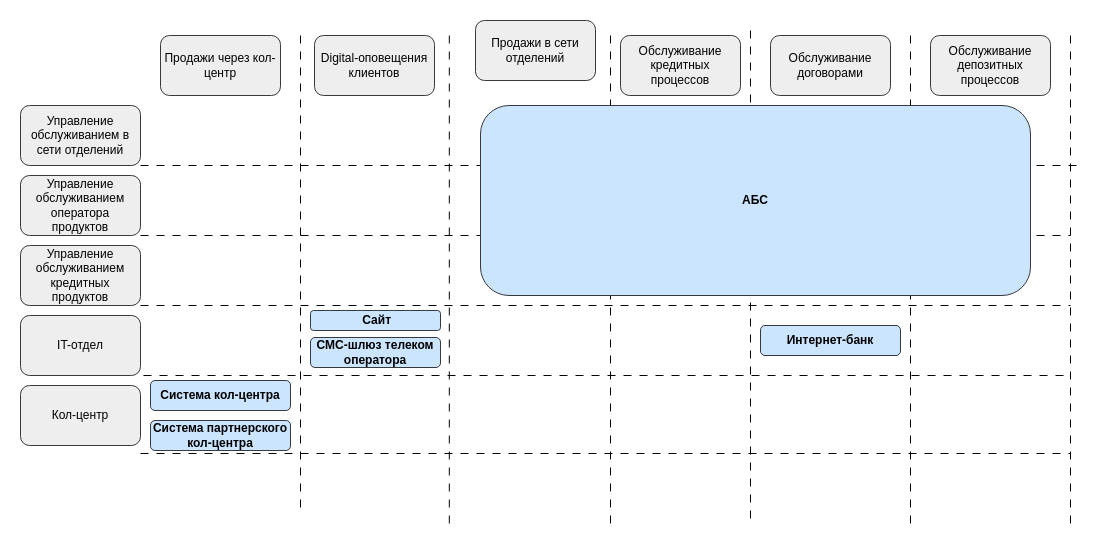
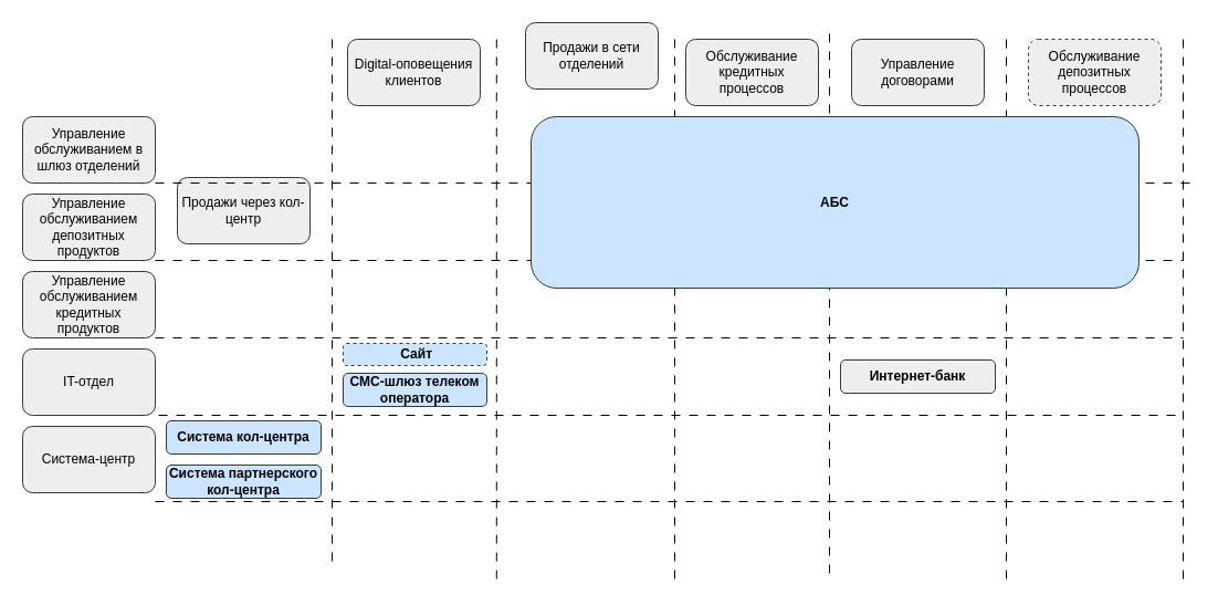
- <mxCell id="8" value="Продажи через кол-центр" style="rounded=1;whiteSpace=wrap;html=1;fillColor=#eeeeee;strokeColor=#36393d;" vertex="1" parent="1"><mxGeometry x="160" y="35" width="120" height="60" as="geometry" /></mxCell>
+ <mxCell id="8" value="Продажи через кол-центр" style="rounded=1;whiteSpace=wrap;html=1;fillColor=#eeeeee;strokeColor=#36393d;" vertex="1" parent="1"><mxGeometry x="160" y="160" width="120" height="60" as="geometry" /></mxCell>
- <mxCell id="12" value="Обслуживание договорами" style="rounded=1;whiteSpace=wrap;html=1;fillColor=#eeeeee;strokeColor=#36393d;" vertex="1" parent="1"><mxGeometry x="770" y="35" width="120" height="60" as="geometry" /></mxCell>
+ <mxCell id="12" value="Управление договорами" style="rounded=1;whiteSpace=wrap;html=1;fillColor=#eeeeee;strokeColor=#36393d;" vertex="1" parent="1"><mxGeometry x="770" y="35" width="120" height="60" as="geometry" /></mxCell>
- <mxCell id="10" value="Обслуживание депозитных процессов" style="rounded=1;whiteSpace=wrap;html=1;fillColor=#eeeeee;strokeColor=#36393d;" vertex="1" parent="1"><mxGeometry x="930" y="35" width="120" height="60" as="geometry" /></mxCell>
+ <mxCell id="10" value="Обслуживание депозитных процессов" style="rounded=1;whiteSpace=wrap;html=1;fillColor=#eeeeee;strokeColor=#36393d;dashed=1;" vertex="1" parent="1"><mxGeometry x="930" y="35" width="120" height="60" as="geometry" /></mxCell>
- <mxCell id="2" value="Управление обслуживанием в сети отделений" style="rounded=1;whiteSpace=wrap;html=1;fillColor=#eeeeee;strokeColor=#36393d;" vertex="1" parent="1"><mxGeometry x="20" y="105" width="120" height="60" as="geometry" /></mxCell>
+ <mxCell id="2" value="Управление обслуживанием в шлюз отделений" style="rounded=1;whiteSpace=wrap;html=1;fillColor=#eeeeee;strokeColor=#36393d;" vertex="1" parent="1"><mxGeometry x="20" y="105" width="120" height="60" as="geometry" /></mxCell>
- <mxCell id="29" value="&lt;b&gt;АБС&lt;/b&gt;" style="rounded=1;whiteSpace=wrap;html=1;fillColor=#cce5ff;strokeColor=#36393d;" vertex="1" parent="1"><mxGeometry x="480" y="105" width="550" height="190" as="geometry" /></mxCell>
+ <mxCell id="29" value="&lt;b&gt;АБС&lt;/b&gt;" style="rounded=1;whiteSpace=wrap;html=1;fillColor=#cce5ff;strokeColor=#36393d;" vertex="1" parent="1"><mxGeometry x="480" y="105" width="550" height="155" as="geometry" /></mxCell>
- <mxCell id="5" value="Управление обслуживанием оператора продуктов" style="rounded=1;whiteSpace=wrap;html=1;fillColor=#eeeeee;strokeColor=#36393d;" vertex="1" parent="1"><mxGeometry x="20" y="175" width="120" height="60" as="geometry" /></mxCell>
+ <mxCell id="5" value="Управление обслуживанием депозитных продуктов" style="rounded=1;whiteSpace=wrap;html=1;fillColor=#eeeeee;strokeColor=#36393d;" vertex="1" parent="1"><mxGeometry x="20" y="175" width="120" height="60" as="geometry" /></mxCell>
- <mxCell id="24" value="&lt;b&gt;&amp;nbsp;Сайт&lt;/b&gt;" style="rounded=1;whiteSpace=wrap;html=1;fillColor=#cce5ff;strokeColor=#36393d;" vertex="1" parent="1"><mxGeometry x="310" y="310" width="130" height="20" as="geometry" /></mxCell>
+ <mxCell id="24" value="&lt;b&gt;&amp;nbsp;Сайт&lt;/b&gt;" style="rounded=1;whiteSpace=wrap;html=1;fillColor=#cce5ff;strokeColor=#36393d;dashed=1;" vertex="1" parent="1"><mxGeometry x="310" y="310" width="130" height="20" as="geometry" /></mxCell>
- <mxCell id="28" value="&lt;b&gt;Интернет-банк&lt;/b&gt;" style="rounded=1;whiteSpace=wrap;html=1;fillColor=#cce5ff;strokeColor=#36393d;" vertex="1" parent="1"><mxGeometry x="760" y="325" width="140" height="30" as="geometry" /></mxCell>
+ <mxCell id="28" value="&lt;b&gt;Интернет-банк&lt;/b&gt;" style="rounded=1;whiteSpace=wrap;html=1;fillColor=#eeeeee;strokeColor=#36393d;" vertex="1" parent="1"><mxGeometry x="760" y="325" width="140" height="30" as="geometry" /></mxCell>
- <mxCell id="3" value="Кол-центр" style="rounded=1;whiteSpace=wrap;html=1;fillColor=#eeeeee;strokeColor=#36393d;" vertex="1" parent="1"><mxGeometry x="20" y="385" width="120" height="60" as="geometry" /></mxCell>
+ <mxCell id="3" value="Система-центр" style="rounded=1;whiteSpace=wrap;html=1;fillColor=#eeeeee;strokeColor=#36393d;" vertex="1" parent="1"><mxGeometry x="20" y="385" width="120" height="60" as="geometry" /></mxCell>
